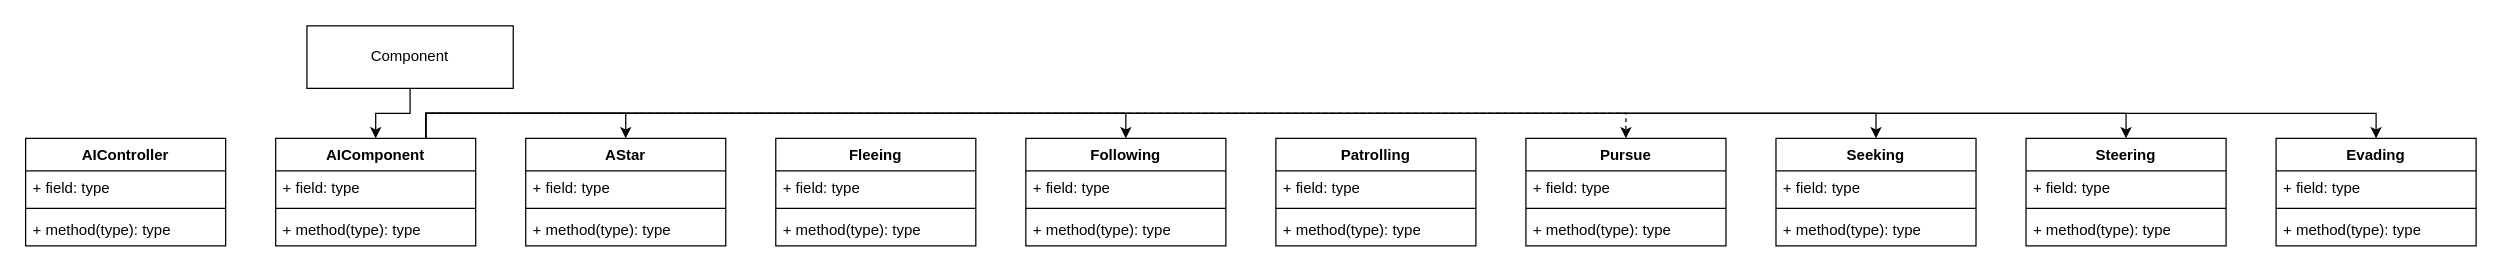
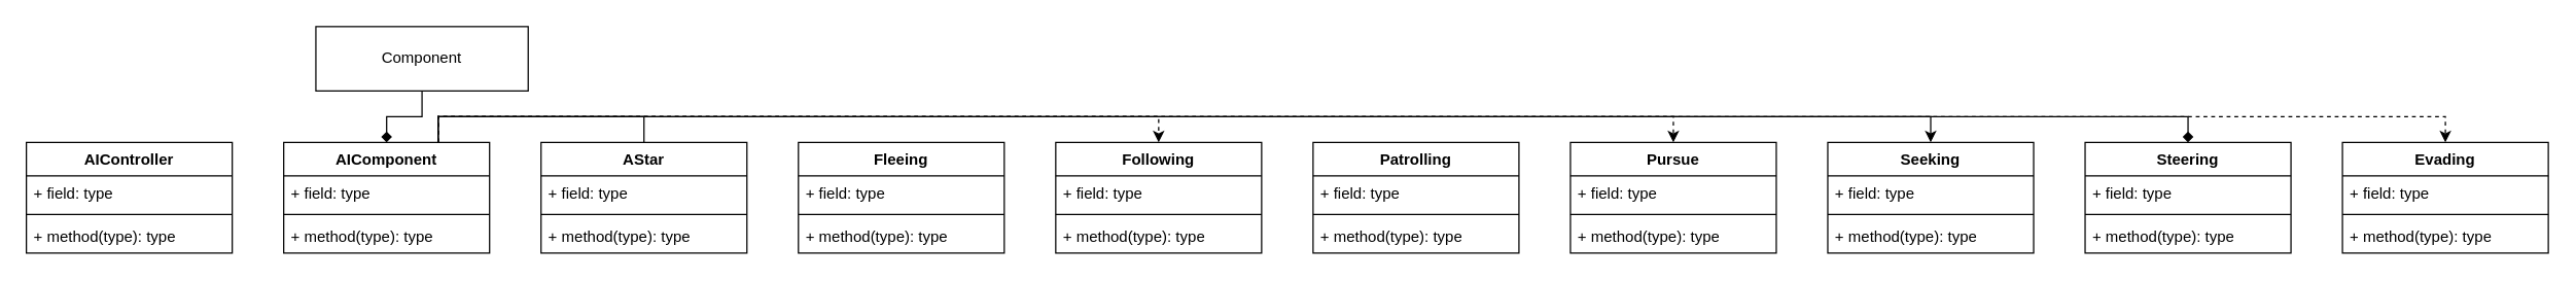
- <mxCell id="13" style="edgeStyle=orthogonalEdgeStyle;rounded=0;orthogonalLoop=1;jettySize=auto;html=1;exitX=0.75;exitY=0;exitDx=0;exitDy=0;entryX=0.5;entryY=0;entryDx=0;entryDy=0;" edge="1" parent="1" source="14" target="46"><mxGeometry relative="1" as="geometry" /></mxCell>
+ <mxCell id="13" style="edgeStyle=orthogonalEdgeStyle;rounded=0;orthogonalLoop=1;jettySize=auto;html=1;exitX=0.75;exitY=0;exitDx=0;exitDy=0;entryX=0.5;entryY=0;entryDx=0;entryDy=0;dashed=1;" edge="1" parent="1" source="14" target="46"><mxGeometry relative="1" as="geometry" /></mxCell>
- <mxCell id="9" style="edgeStyle=orthogonalEdgeStyle;rounded=0;orthogonalLoop=1;jettySize=auto;html=1;exitX=0.75;exitY=0;exitDx=0;exitDy=0;entryX=0.5;entryY=0;entryDx=0;entryDy=0;" edge="1" parent="1" source="14" target="26"><mxGeometry relative="1" as="geometry" /></mxCell>
+ <mxCell id="9" style="edgeStyle=orthogonalEdgeStyle;rounded=0;orthogonalLoop=1;jettySize=auto;html=1;exitX=0.75;exitY=0;exitDx=0;exitDy=0;entryX=0.5;entryY=0;entryDx=0;entryDy=0;dashed=1;" edge="1" parent="1" source="14" target="26"><mxGeometry relative="1" as="geometry" /></mxCell>
- <mxCell id="2" style="edgeStyle=orthogonalEdgeStyle;rounded=0;orthogonalLoop=1;jettySize=auto;html=1;exitX=0.5;exitY=1;exitDx=0;exitDy=0;" edge="1" parent="1" source="3" target="14"><mxGeometry relative="1" as="geometry" /></mxCell>
+ <mxCell id="2" style="edgeStyle=orthogonalEdgeStyle;rounded=0;orthogonalLoop=1;jettySize=auto;html=1;exitX=0.5;exitY=1;exitDx=0;exitDy=0;endArrow=diamond;" edge="1" parent="1" source="3" target="14"><mxGeometry relative="1" as="geometry" /></mxCell>
- <mxCell id="8" style="edgeStyle=orthogonalEdgeStyle;rounded=0;orthogonalLoop=1;jettySize=auto;html=1;exitX=0.75;exitY=0;exitDx=0;exitDy=0;entryX=0.5;entryY=0;entryDx=0;entryDy=0;" edge="1" parent="1" source="14" target="18"><mxGeometry relative="1" as="geometry" /></mxCell>
+ <mxCell id="8" style="edgeStyle=orthogonalEdgeStyle;rounded=0;orthogonalLoop=1;jettySize=auto;html=1;exitX=0.75;exitY=0;exitDx=0;exitDy=0;entryX=0.5;entryY=0;entryDx=0;entryDy=0;endArrow=none;" edge="1" parent="1" source="14" target="18"><mxGeometry relative="1" as="geometry" /></mxCell>
- <mxCell id="12" style="edgeStyle=orthogonalEdgeStyle;rounded=0;orthogonalLoop=1;jettySize=auto;html=1;exitX=0.75;exitY=0;exitDx=0;exitDy=0;entryX=0.5;entryY=0;entryDx=0;entryDy=0;" edge="1" parent="1" source="14" target="42"><mxGeometry relative="1" as="geometry" /></mxCell>
+ <mxCell id="12" style="edgeStyle=orthogonalEdgeStyle;rounded=0;orthogonalLoop=1;jettySize=auto;html=1;exitX=0.75;exitY=0;exitDx=0;exitDy=0;entryX=0.5;entryY=0;entryDx=0;entryDy=0;endArrow=diamond;" edge="1" parent="1" source="14" target="42"><mxGeometry relative="1" as="geometry" /></mxCell>
